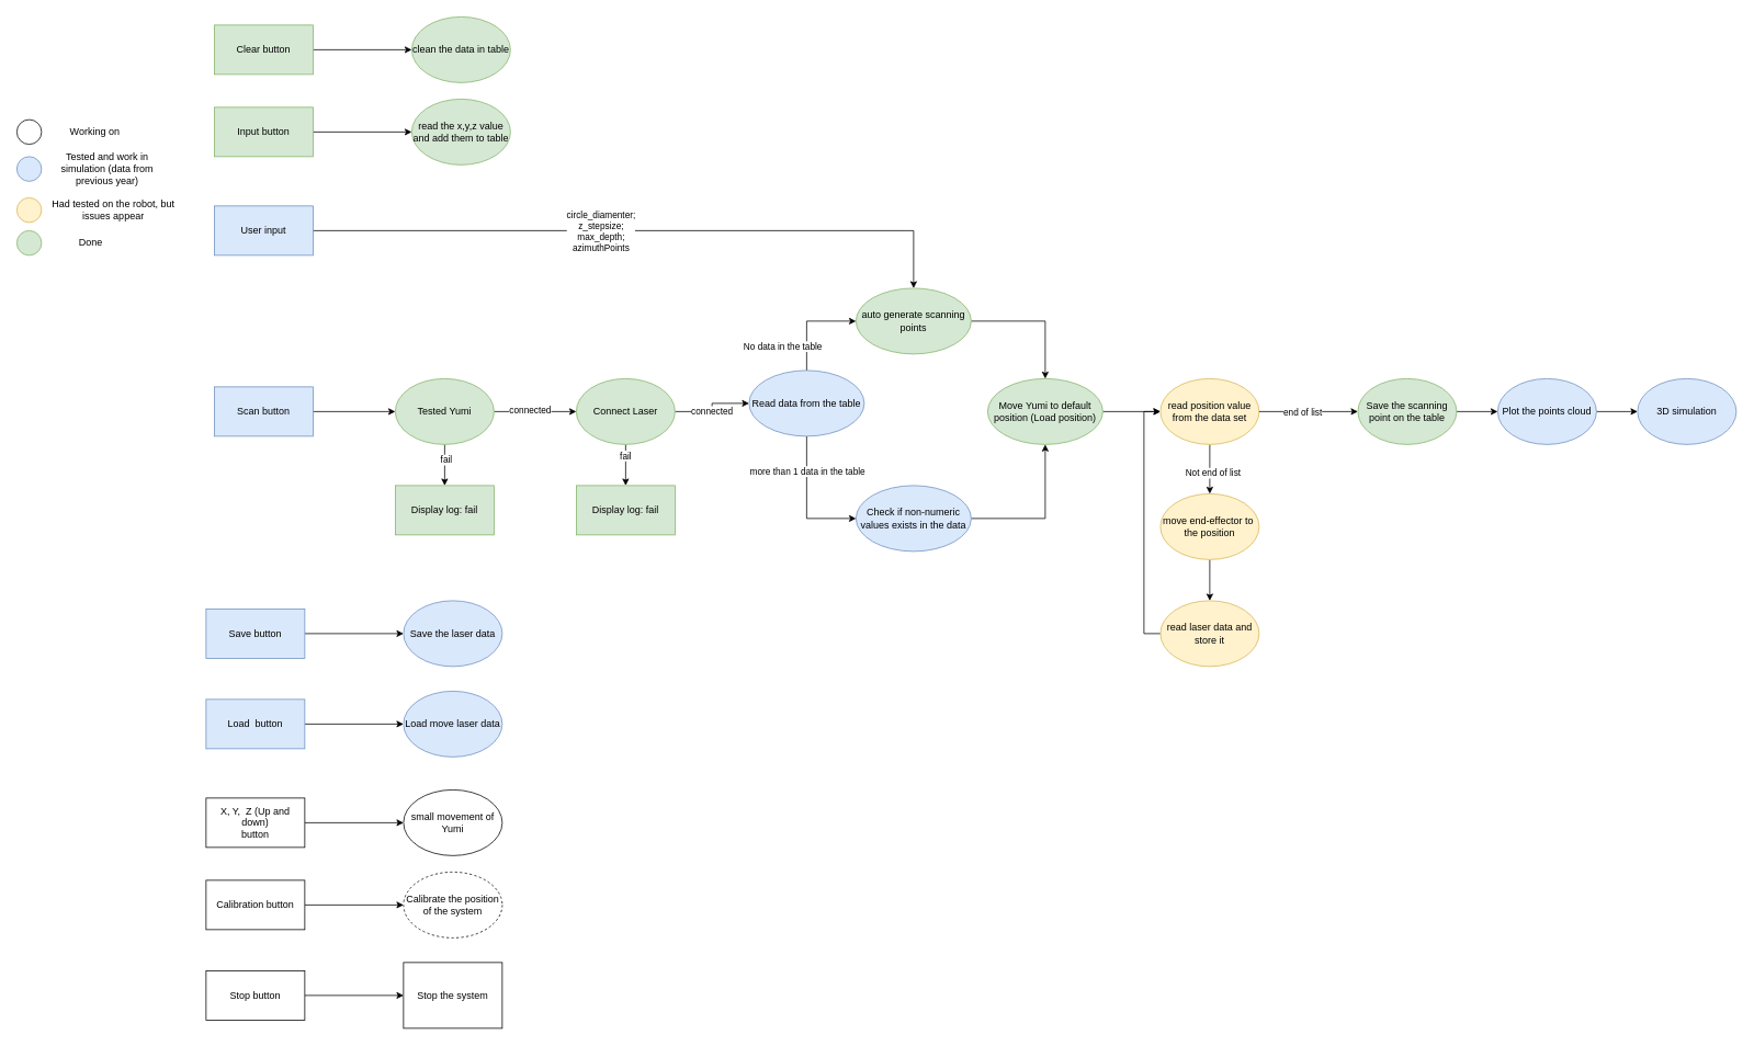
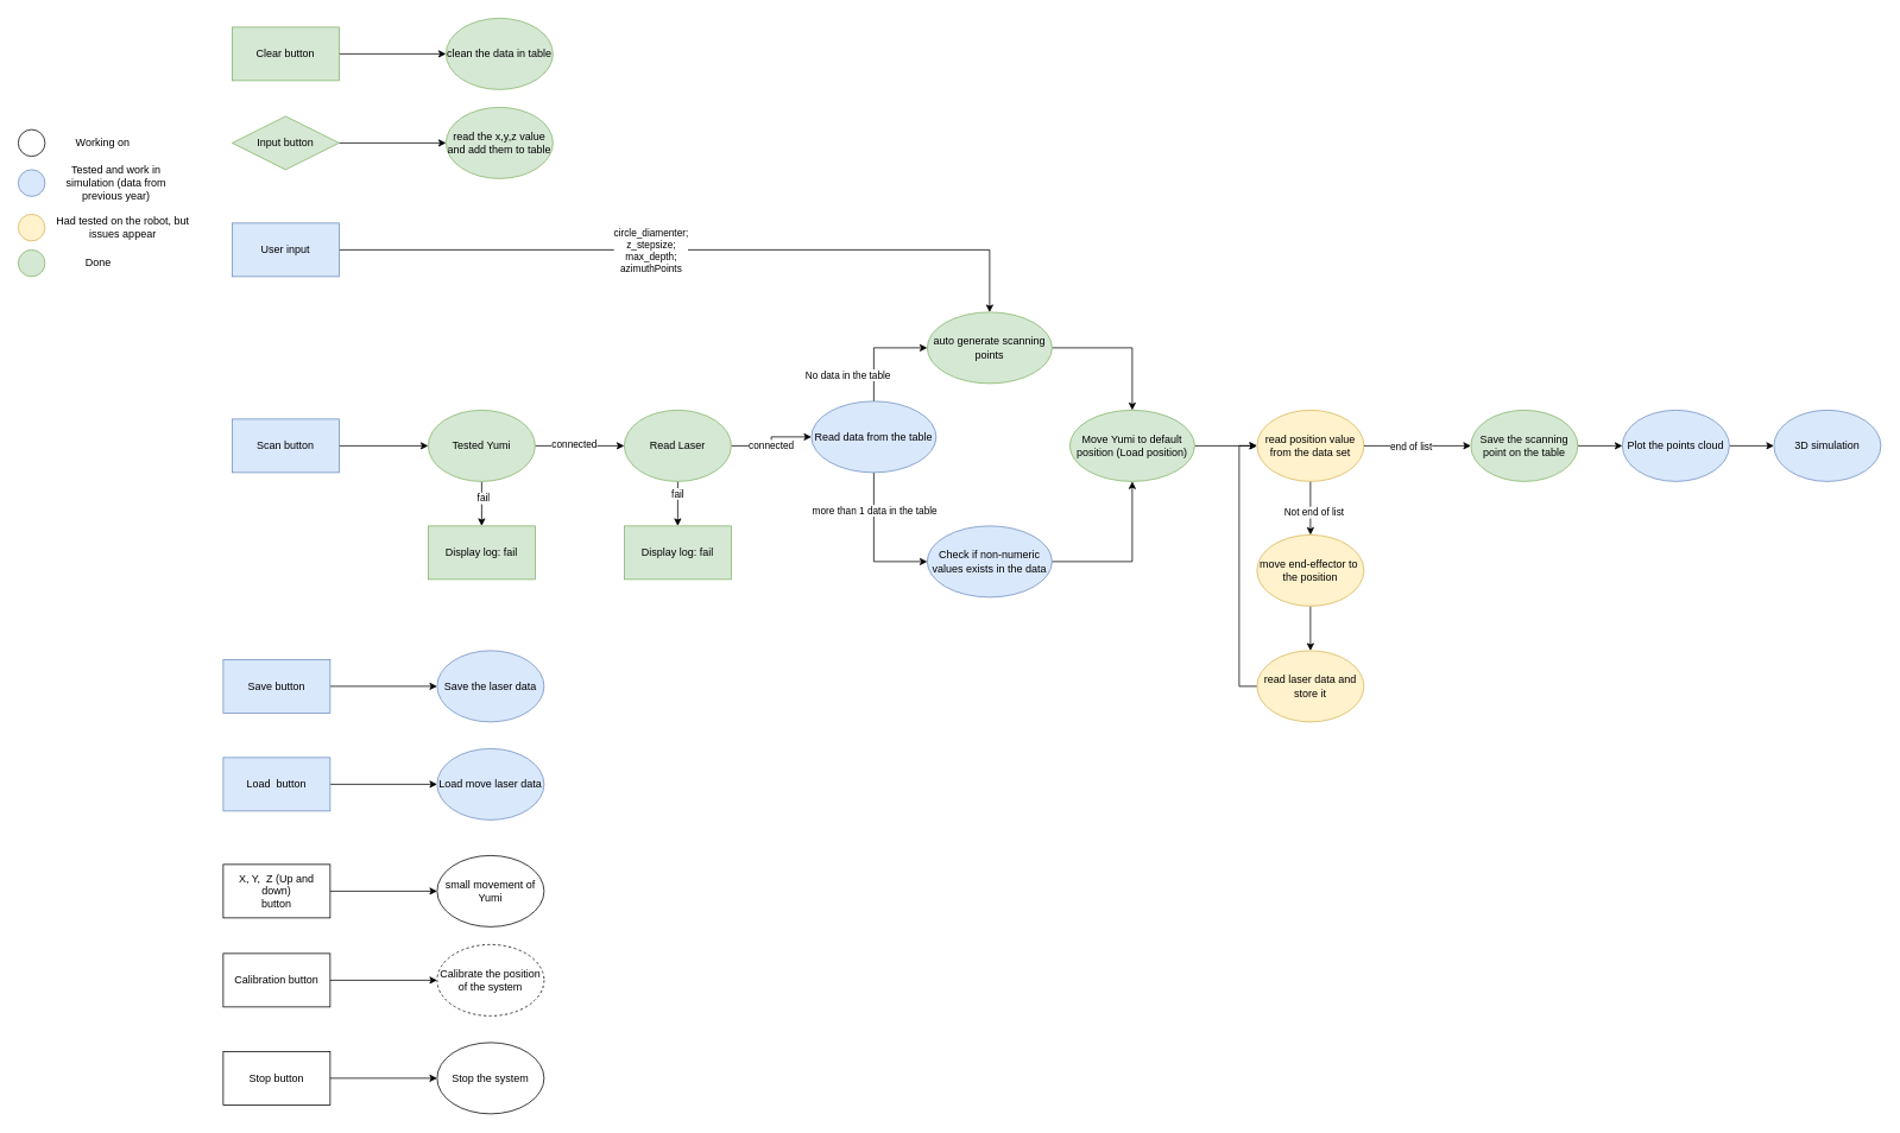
- <mxCell id="30" value="Input button" style="rounded=0;whiteSpace=wrap;html=1;fillColor=#d5e8d4;strokeColor=#82b366;" parent="1" vertex="1"><mxGeometry x="260" y="130" width="120" height="60" as="geometry" /></mxCell>
+ <mxCell id="30" value="Input button" style="rhombus;whiteSpace=wrap;html=1;fillColor=#d5e8d4;strokeColor=#82b366;" parent="1" vertex="1"><mxGeometry x="260" y="130" width="120" height="60" as="geometry" /></mxCell>
- <mxCell id="14" value="Connect Laser" style="ellipse;whiteSpace=wrap;html=1;fillColor=#d5e8d4;strokeColor=#82b366;" parent="1" vertex="1"><mxGeometry x="700" y="460" width="120" height="80" as="geometry" /></mxCell>
+ <mxCell id="14" value="Read Laser" style="ellipse;whiteSpace=wrap;html=1;fillColor=#d5e8d4;strokeColor=#82b366;" parent="1" vertex="1"><mxGeometry x="700" y="460" width="120" height="80" as="geometry" /></mxCell>
- <mxCell id="72" value="Stop the system" style="whiteSpace=wrap;html=1;rounded=0;" vertex="1" parent="1"><mxGeometry x="490" y="1170" width="120" height="80" as="geometry" /></mxCell>
+ <mxCell id="72" value="Stop the system" style="ellipse;whiteSpace=wrap;html=1;" vertex="1" parent="1"><mxGeometry x="490" y="1170" width="120" height="80" as="geometry" /></mxCell>
